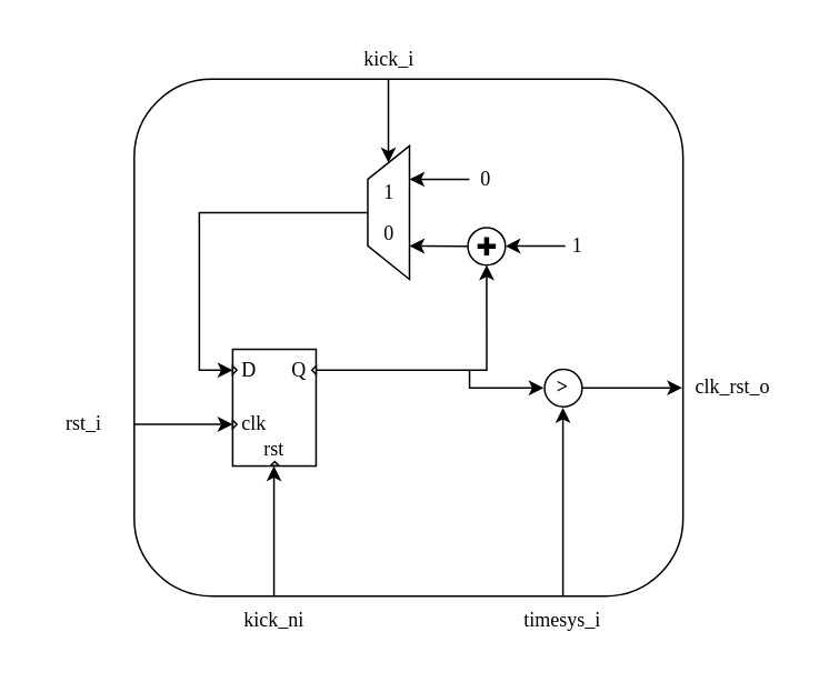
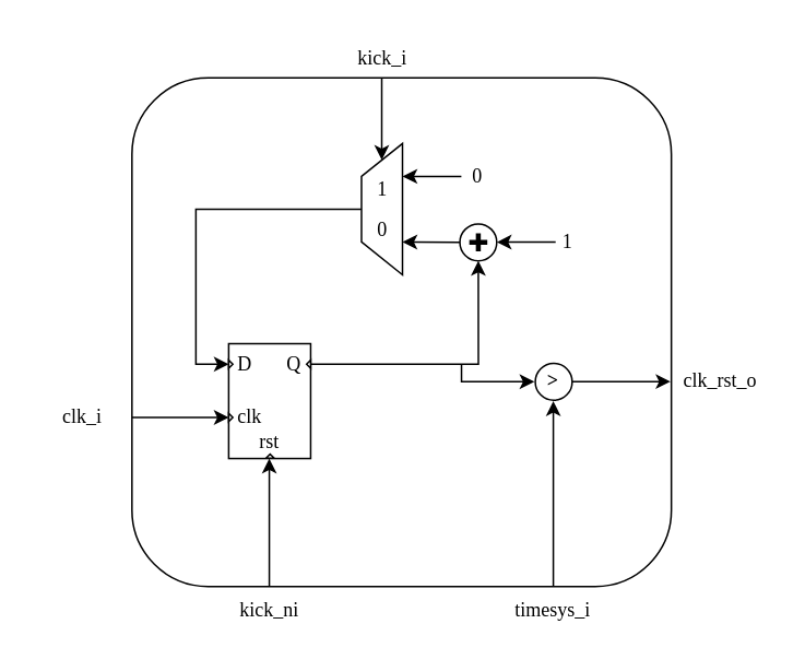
- <mxCell id="38" value="rst_i" style="text;html=1;align=center;verticalAlign=middle;whiteSpace=wrap;rounded=0;fontFamily=Lucida Console;" vertex="1" parent="1"><mxGeometry x="20" y="239" width="60" height="30" as="geometry" /></mxCell>
+ <mxCell id="38" value="clk_i" style="text;html=1;align=center;verticalAlign=middle;whiteSpace=wrap;rounded=0;fontFamily=Lucida Console;" vertex="1" parent="1"><mxGeometry x="20" y="239" width="60" height="30" as="geometry" /></mxCell>
